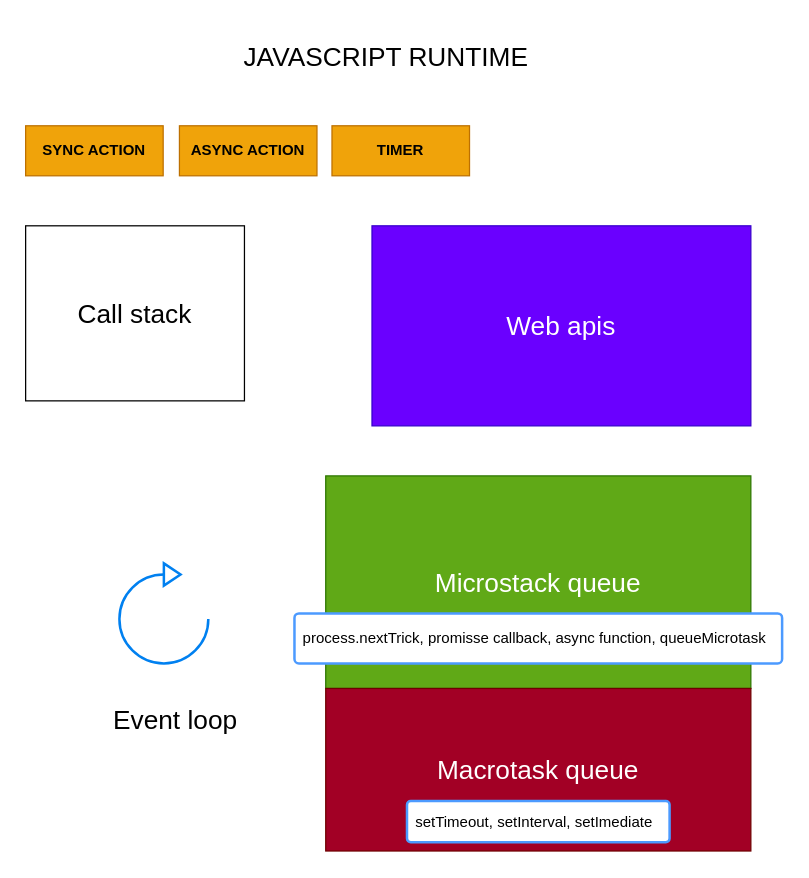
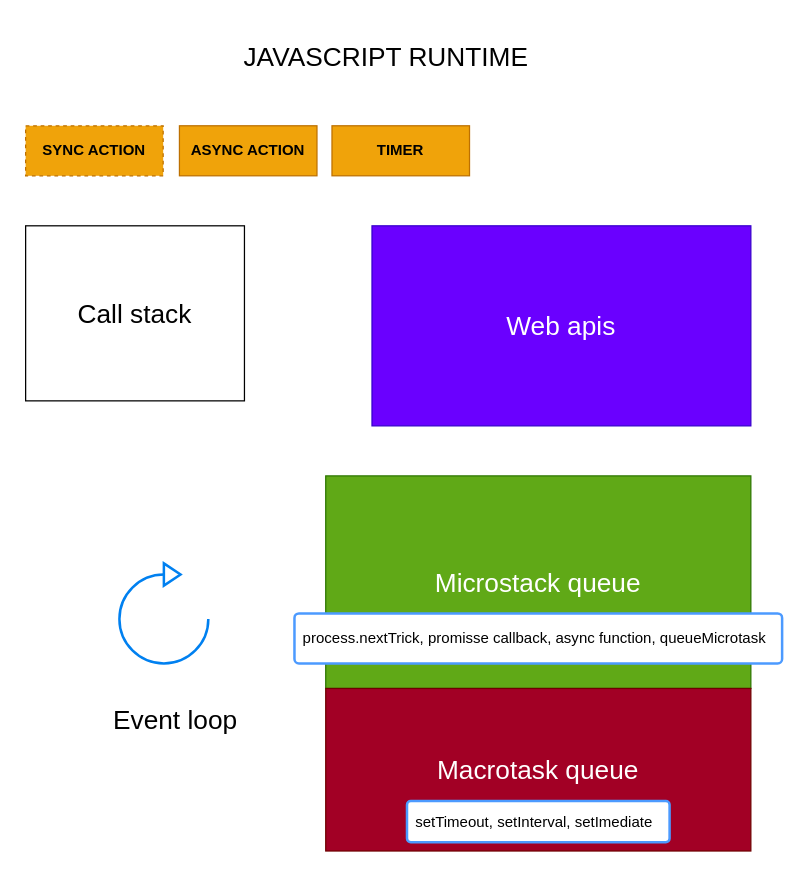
- <mxCell id="12" value="SYNC ACTION" style="rounded=0;whiteSpace=wrap;html=1;fillColor=#f0a30a;fontColor=#000000;strokeColor=#BD7000;fontStyle=1" vertex="1" parent="1"><mxGeometry x="20" y="100" width="110" height="40" as="geometry" /></mxCell>
+ <mxCell id="12" value="SYNC ACTION" style="rounded=0;whiteSpace=wrap;html=1;fillColor=#f0a30a;fontColor=#000000;strokeColor=#BD7000;fontStyle=1;dashed=1;" vertex="1" parent="1"><mxGeometry x="20" y="100" width="110" height="40" as="geometry" /></mxCell>
